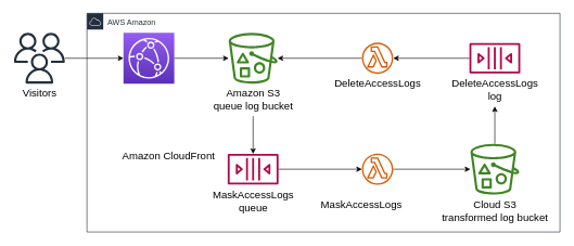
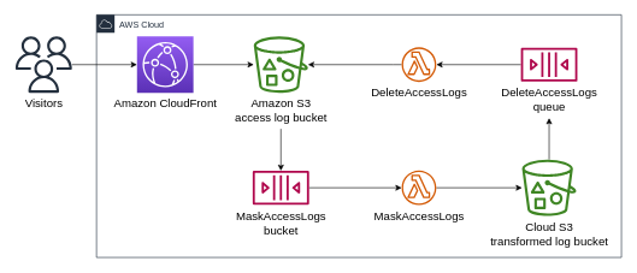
- <mxCell id="5" value="AWS Amazon" style="points=[[0,0],[0.25,0],[0.5,0],[0.75,0],[1,0],[1,0.25],[1,0.5],[1,0.75],[1,1],[0.75,1],[0.5,1],[0.25,1],[0,1],[0,0.75],[0,0.5],[0,0.25]];outlineConnect=0;gradientColor=none;html=1;whiteSpace=wrap;fontSize=12;fontStyle=0;container=1;pointerEvents=0;collapsible=0;recursiveResize=0;shape=mxgraph.aws4.group;grIcon=mxgraph.aws4.group_aws_cloud;strokeColor=#232F3E;fillColor=none;verticalAlign=top;align=left;spacingLeft=30;fontColor=#232F3E;dashed=0;" parent="1" vertex="1"><mxGeometry x="133" y="20" width="726" height="336" as="geometry" /></mxCell>
+ <mxCell id="5" value="AWS Cloud" style="points=[[0,0],[0.25,0],[0.5,0],[0.75,0],[1,0],[1,0.25],[1,0.5],[1,0.75],[1,1],[0.75,1],[0.5,1],[0.25,1],[0,1],[0,0.75],[0,0.5],[0,0.25]];outlineConnect=0;gradientColor=none;html=1;whiteSpace=wrap;fontSize=12;fontStyle=0;container=1;pointerEvents=0;collapsible=0;recursiveResize=0;shape=mxgraph.aws4.group;grIcon=mxgraph.aws4.group_aws_cloud;strokeColor=#232F3E;fillColor=none;verticalAlign=top;align=left;spacingLeft=30;fontColor=#232F3E;dashed=0;" parent="1" vertex="1"><mxGeometry x="133" y="20" width="726" height="336" as="geometry" /></mxCell>
- <mxCell id="15" value="DeleteAccessLogs&lt;br&gt;log" style="text;html=1;resizable=0;autosize=1;align=center;verticalAlign=middle;points=[];fillColor=none;strokeColor=none;rounded=0;fontSize=16;" parent="5" vertex="1"><mxGeometry x="546" y="93" width="160" height="50" as="geometry" /></mxCell>
+ <mxCell id="15" value="DeleteAccessLogs&lt;br&gt;queue" style="text;html=1;resizable=0;autosize=1;align=center;verticalAlign=middle;points=[];fillColor=none;strokeColor=none;rounded=0;fontSize=16;" parent="5" vertex="1"><mxGeometry x="546" y="93" width="160" height="50" as="geometry" /></mxCell>
- <mxCell id="9" value="Amazon S3&lt;br&gt;queue log bucket" style="text;html=1;resizable=0;autosize=1;align=center;verticalAlign=middle;points=[];fillColor=none;strokeColor=none;rounded=0;fontSize=16;" parent="5" vertex="1"><mxGeometry x="180" y="108" width="150" height="50" as="geometry" /></mxCell>
+ <mxCell id="9" value="Amazon S3&lt;br&gt;access log bucket" style="text;html=1;resizable=0;autosize=1;align=center;verticalAlign=middle;points=[];fillColor=none;strokeColor=none;rounded=0;fontSize=16;" parent="5" vertex="1"><mxGeometry x="180" y="108" width="150" height="50" as="geometry" /></mxCell>
- <mxCell id="6" value="Amazon CloudFront" style="text;html=1;resizable=0;autosize=1;align=center;verticalAlign=middle;points=[];fillColor=none;strokeColor=none;rounded=0;fontSize=16;" parent="5" vertex="1"><mxGeometry x="40" y="203" width="170" height="30" as="geometry" /></mxCell>
+ <mxCell id="6" value="Amazon CloudFront" style="text;html=1;resizable=0;autosize=1;align=center;verticalAlign=middle;points=[];fillColor=none;strokeColor=none;rounded=0;fontSize=16;" parent="5" vertex="1"><mxGeometry x="10" y="108" width="170" height="30" as="geometry" /></mxCell>
- <mxCell id="19" value="MaskAccessLogs&lt;br&gt;queue" style="text;html=1;resizable=0;autosize=1;align=center;verticalAlign=middle;points=[];fillColor=none;strokeColor=none;rounded=0;fontSize=16;" parent="5" vertex="1"><mxGeometry x="180" y="263" width="150" height="50" as="geometry" /></mxCell>
+ <mxCell id="19" value="MaskAccessLogs&lt;br&gt;bucket" style="text;html=1;resizable=0;autosize=1;align=center;verticalAlign=middle;points=[];fillColor=none;strokeColor=none;rounded=0;fontSize=16;" parent="5" vertex="1"><mxGeometry x="180" y="263" width="150" height="50" as="geometry" /></mxCell>
- <mxCell id="16" value="MaskAccessLogs" style="text;html=1;resizable=0;autosize=1;align=center;verticalAlign=middle;points=[];fillColor=none;strokeColor=none;rounded=0;fontSize=16;" parent="5" vertex="1"><mxGeometry x="346" y="278.5" width="150" height="30" as="geometry" /></mxCell>
+ <mxCell id="16" value="MaskAccessLogs" style="text;html=1;resizable=0;autosize=1;align=center;verticalAlign=middle;points=[];fillColor=none;strokeColor=none;rounded=0;fontSize=16;" parent="5" vertex="1"><mxGeometry x="371" y="263.5" width="150" height="30" as="geometry" /></mxCell>
